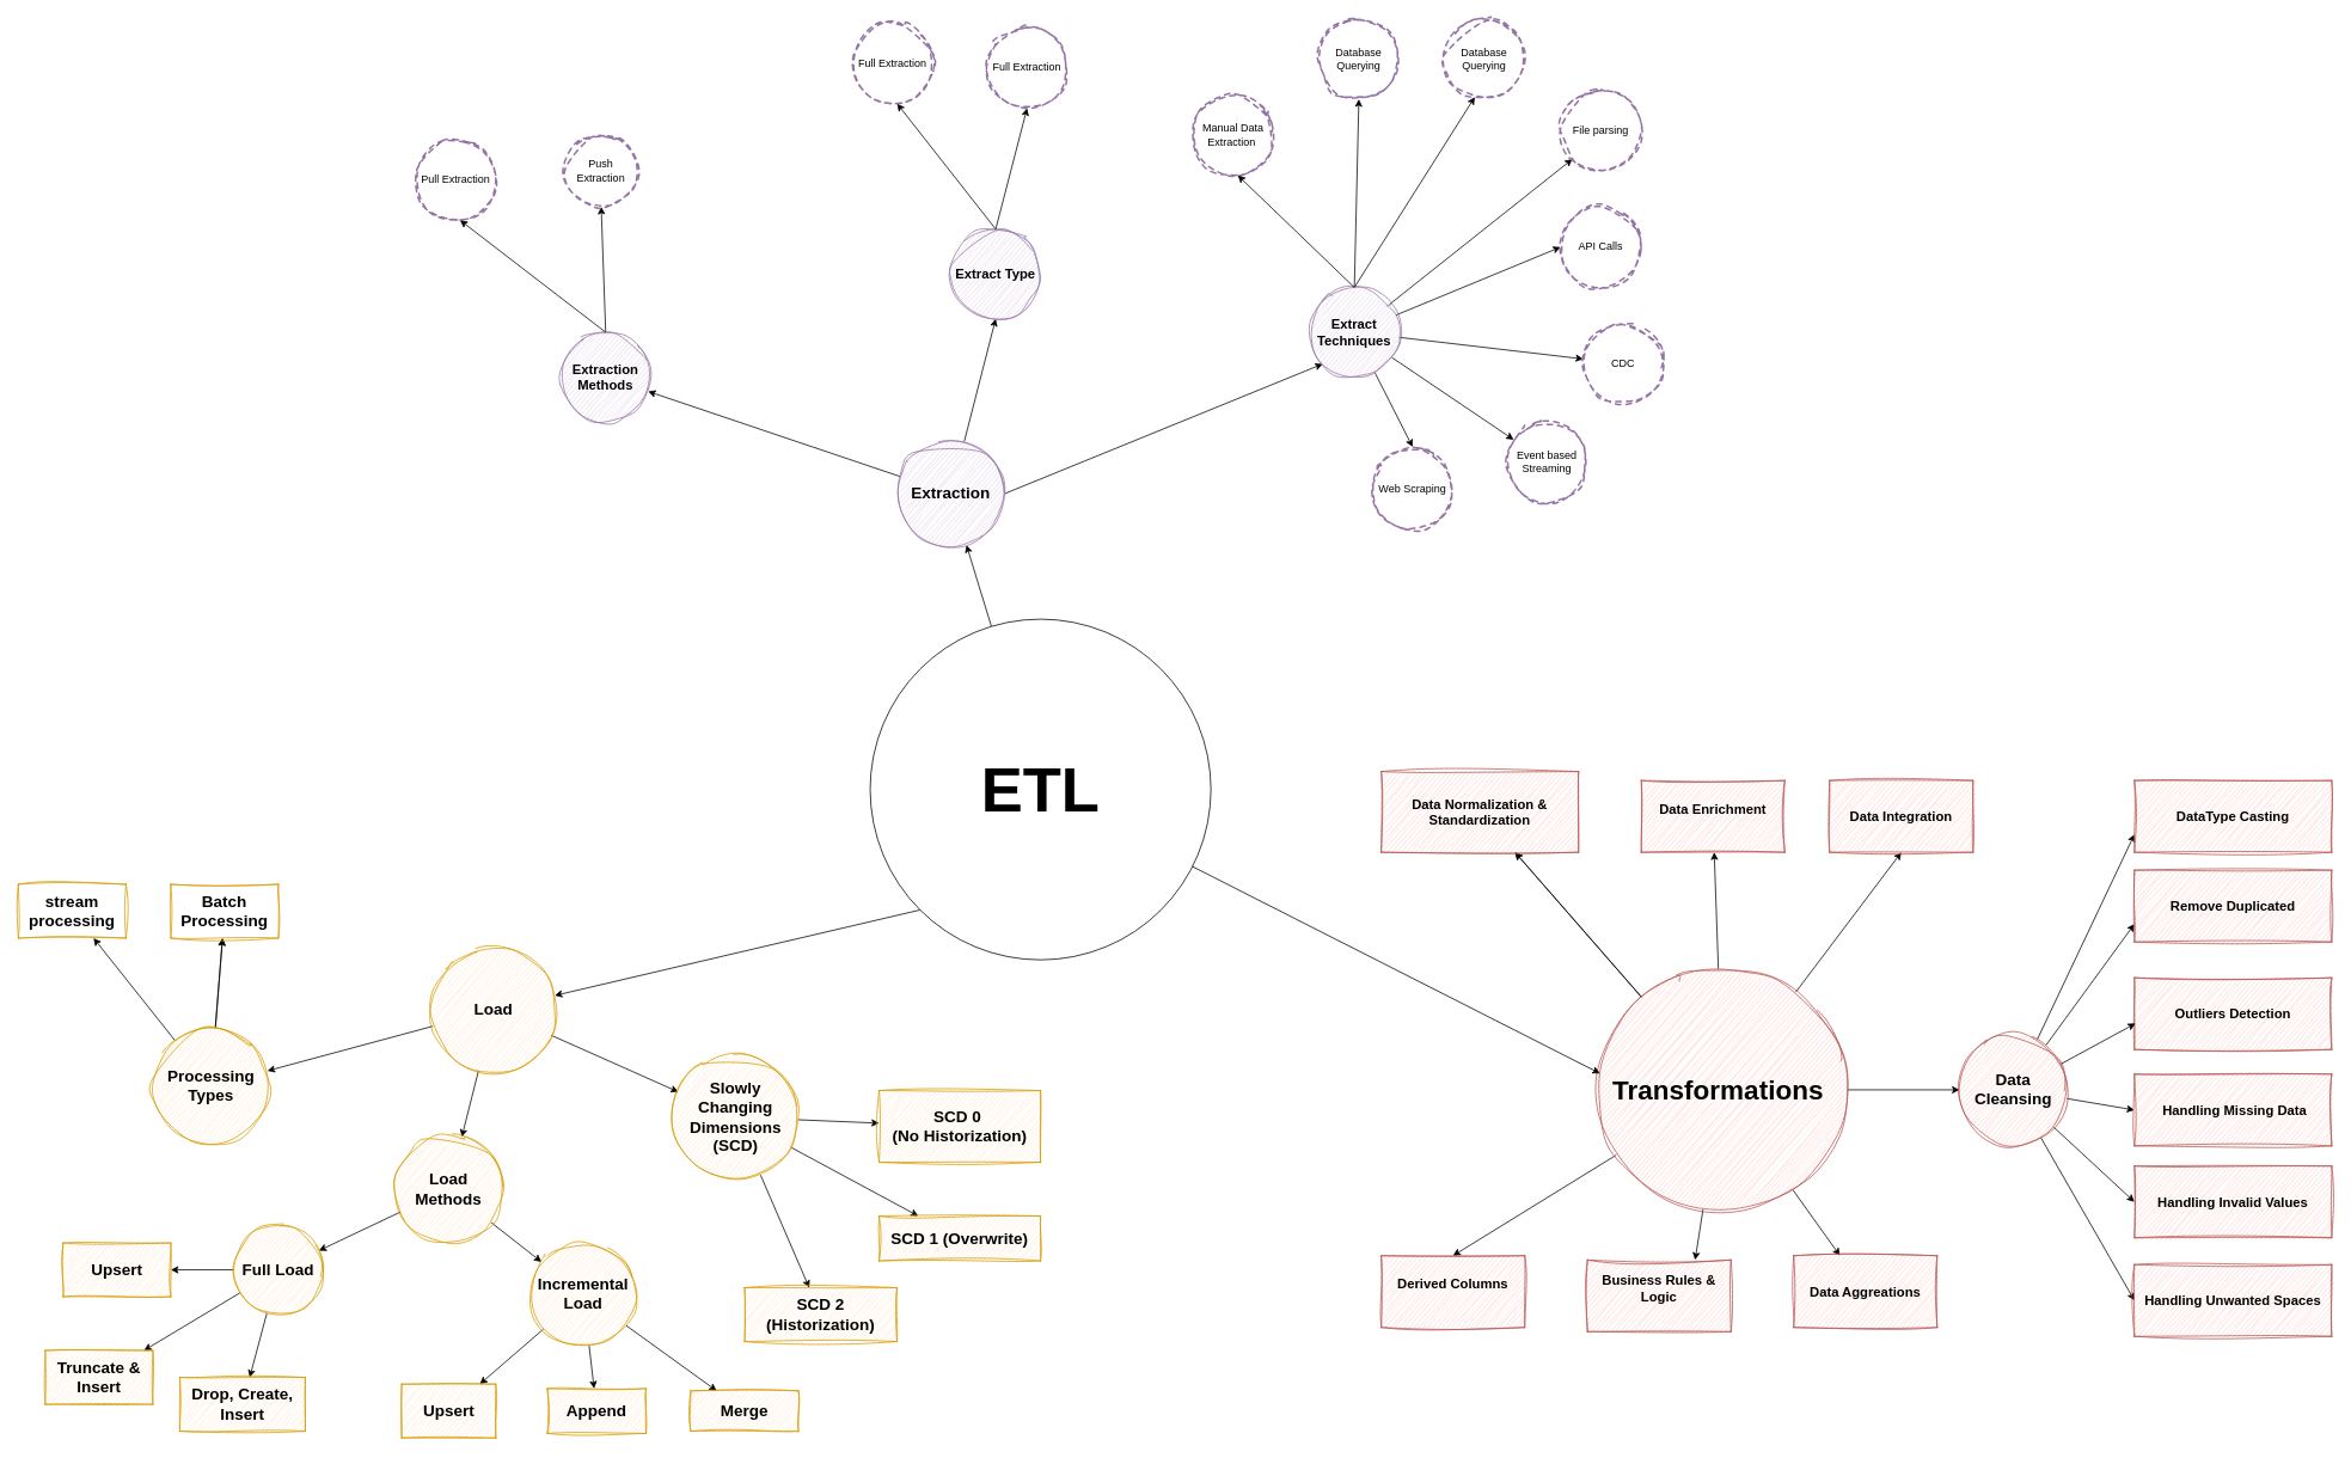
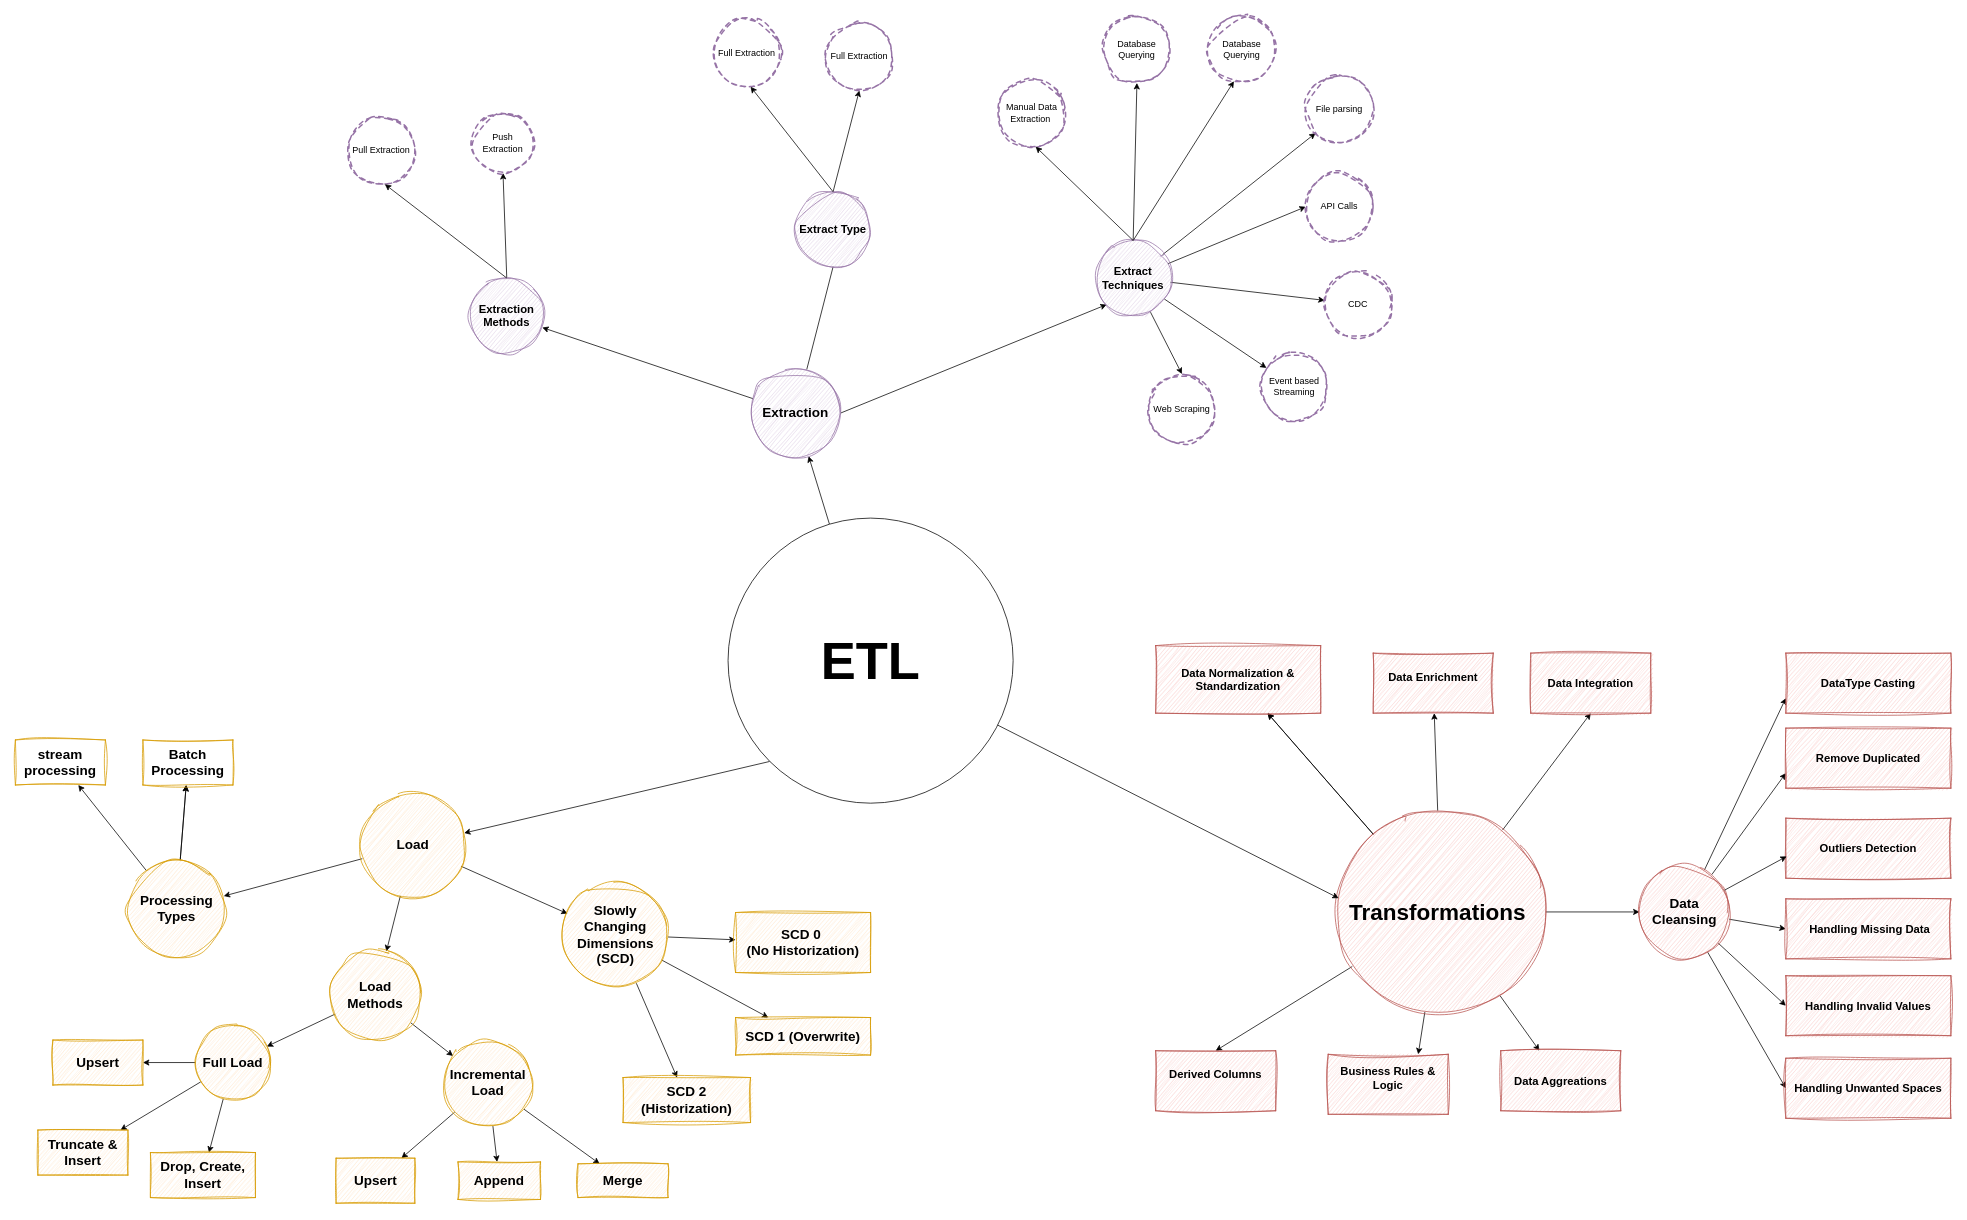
- <mxCell id="11" style="edgeStyle=none;html=1;entryX=0.5;entryY=1;entryDx=0;entryDy=0;" edge="1" parent="1" source="13" target="20"><mxGeometry relative="1" as="geometry" /></mxCell>
+ <mxCell id="11" style="edgeStyle=none;html=1;entryX=0.5;entryY=1;entryDx=0;entryDy=0;endArrow=none;" edge="1" parent="1" source="13" target="20"><mxGeometry relative="1" as="geometry" /></mxCell>
